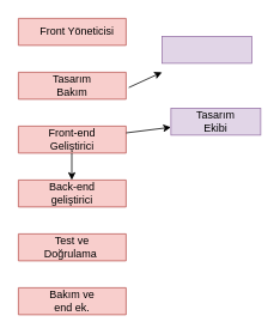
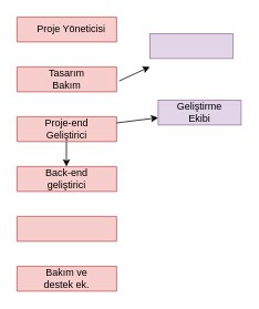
- <mxCell id="3" value="Front Yöneticisi" style="text;html=1;align=center;verticalAlign=middle;resizable=0;points=[];autosize=1;strokeColor=none;fillColor=none;" vertex="1" parent="1"><mxGeometry x="30" y="20" width="110" height="30" as="geometry" /></mxCell>
+ <mxCell id="3" value="Proje Yöneticisi" style="text;html=1;align=center;verticalAlign=middle;resizable=0;points=[];autosize=1;strokeColor=none;fillColor=none;" vertex="1" parent="1"><mxGeometry x="30" y="20" width="110" height="30" as="geometry" /></mxCell>
- <mxCell id="19" value="Tasarım Ekibi" style="text;html=1;strokeColor=none;fillColor=none;align=center;verticalAlign=middle;whiteSpace=wrap;rounded=0;" vertex="1" parent="1"><mxGeometry x="210" y="120" width="60" height="30" as="geometry" /></mxCell>
+ <mxCell id="19" value="Geliştirme Ekibi" style="text;html=1;strokeColor=none;fillColor=none;align=center;verticalAlign=middle;whiteSpace=wrap;rounded=0;" vertex="1" parent="1"><mxGeometry x="210" y="120" width="60" height="30" as="geometry" /></mxCell>
- <mxCell id="10" value="Front-end Geliştirici" style="text;html=1;strokeColor=none;fillColor=none;align=center;verticalAlign=middle;whiteSpace=wrap;rounded=0;" vertex="1" parent="1"><mxGeometry x="50" y="140" width="60" height="30" as="geometry" /></mxCell>
+ <mxCell id="10" value="Proje-end Geliştirici" style="text;html=1;strokeColor=none;fillColor=none;align=center;verticalAlign=middle;whiteSpace=wrap;rounded=0;" vertex="1" parent="1"><mxGeometry x="50" y="140" width="60" height="30" as="geometry" /></mxCell>
- <mxCell id="12" value="Test ve Doğrulama&amp;nbsp;" style="text;html=1;strokeColor=none;fillColor=none;align=center;verticalAlign=middle;whiteSpace=wrap;rounded=0;" vertex="1" parent="1"><mxGeometry x="50" y="260" width="60" height="30" as="geometry" /></mxCell>
- <mxCell id="13" value="Bakım ve end ek." style="text;html=1;strokeColor=none;fillColor=none;align=center;verticalAlign=middle;whiteSpace=wrap;rounded=0;" vertex="1" parent="1"><mxGeometry x="50" y="320" width="60" height="30" as="geometry" /></mxCell>
+ <mxCell id="13" value="Bakım ve destek ek." style="text;html=1;strokeColor=none;fillColor=none;align=center;verticalAlign=middle;whiteSpace=wrap;rounded=0;" vertex="1" parent="1"><mxGeometry x="50" y="320" width="60" height="30" as="geometry" /></mxCell>
